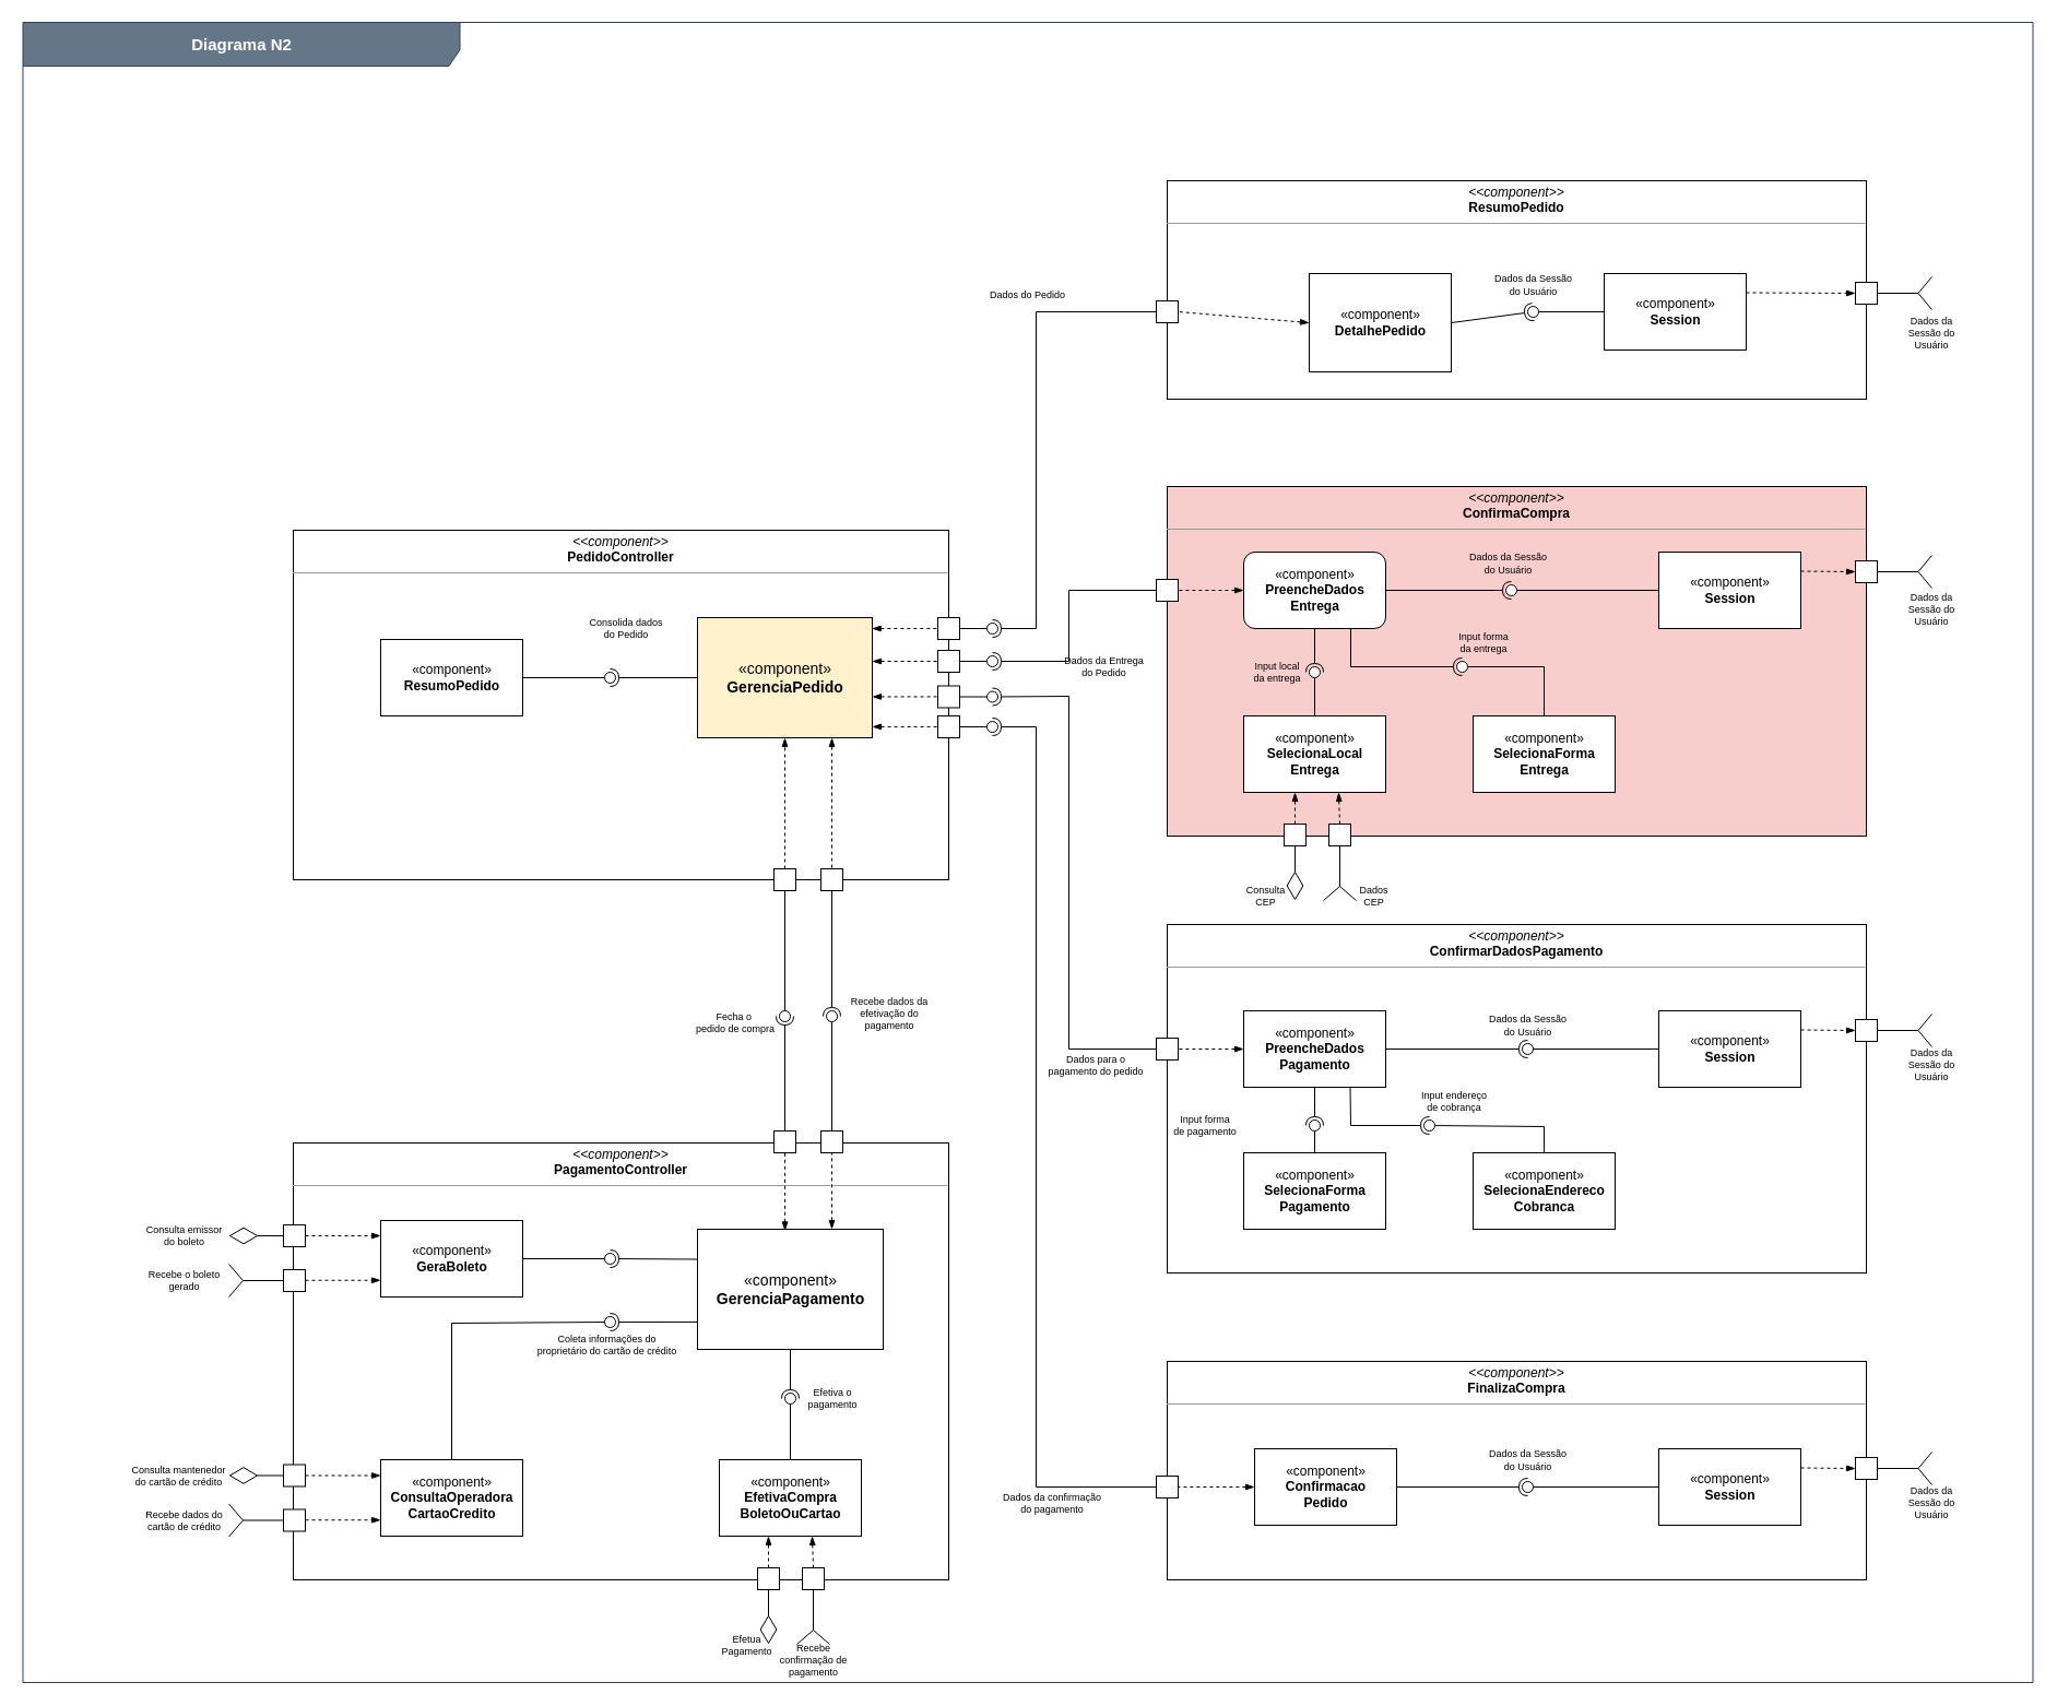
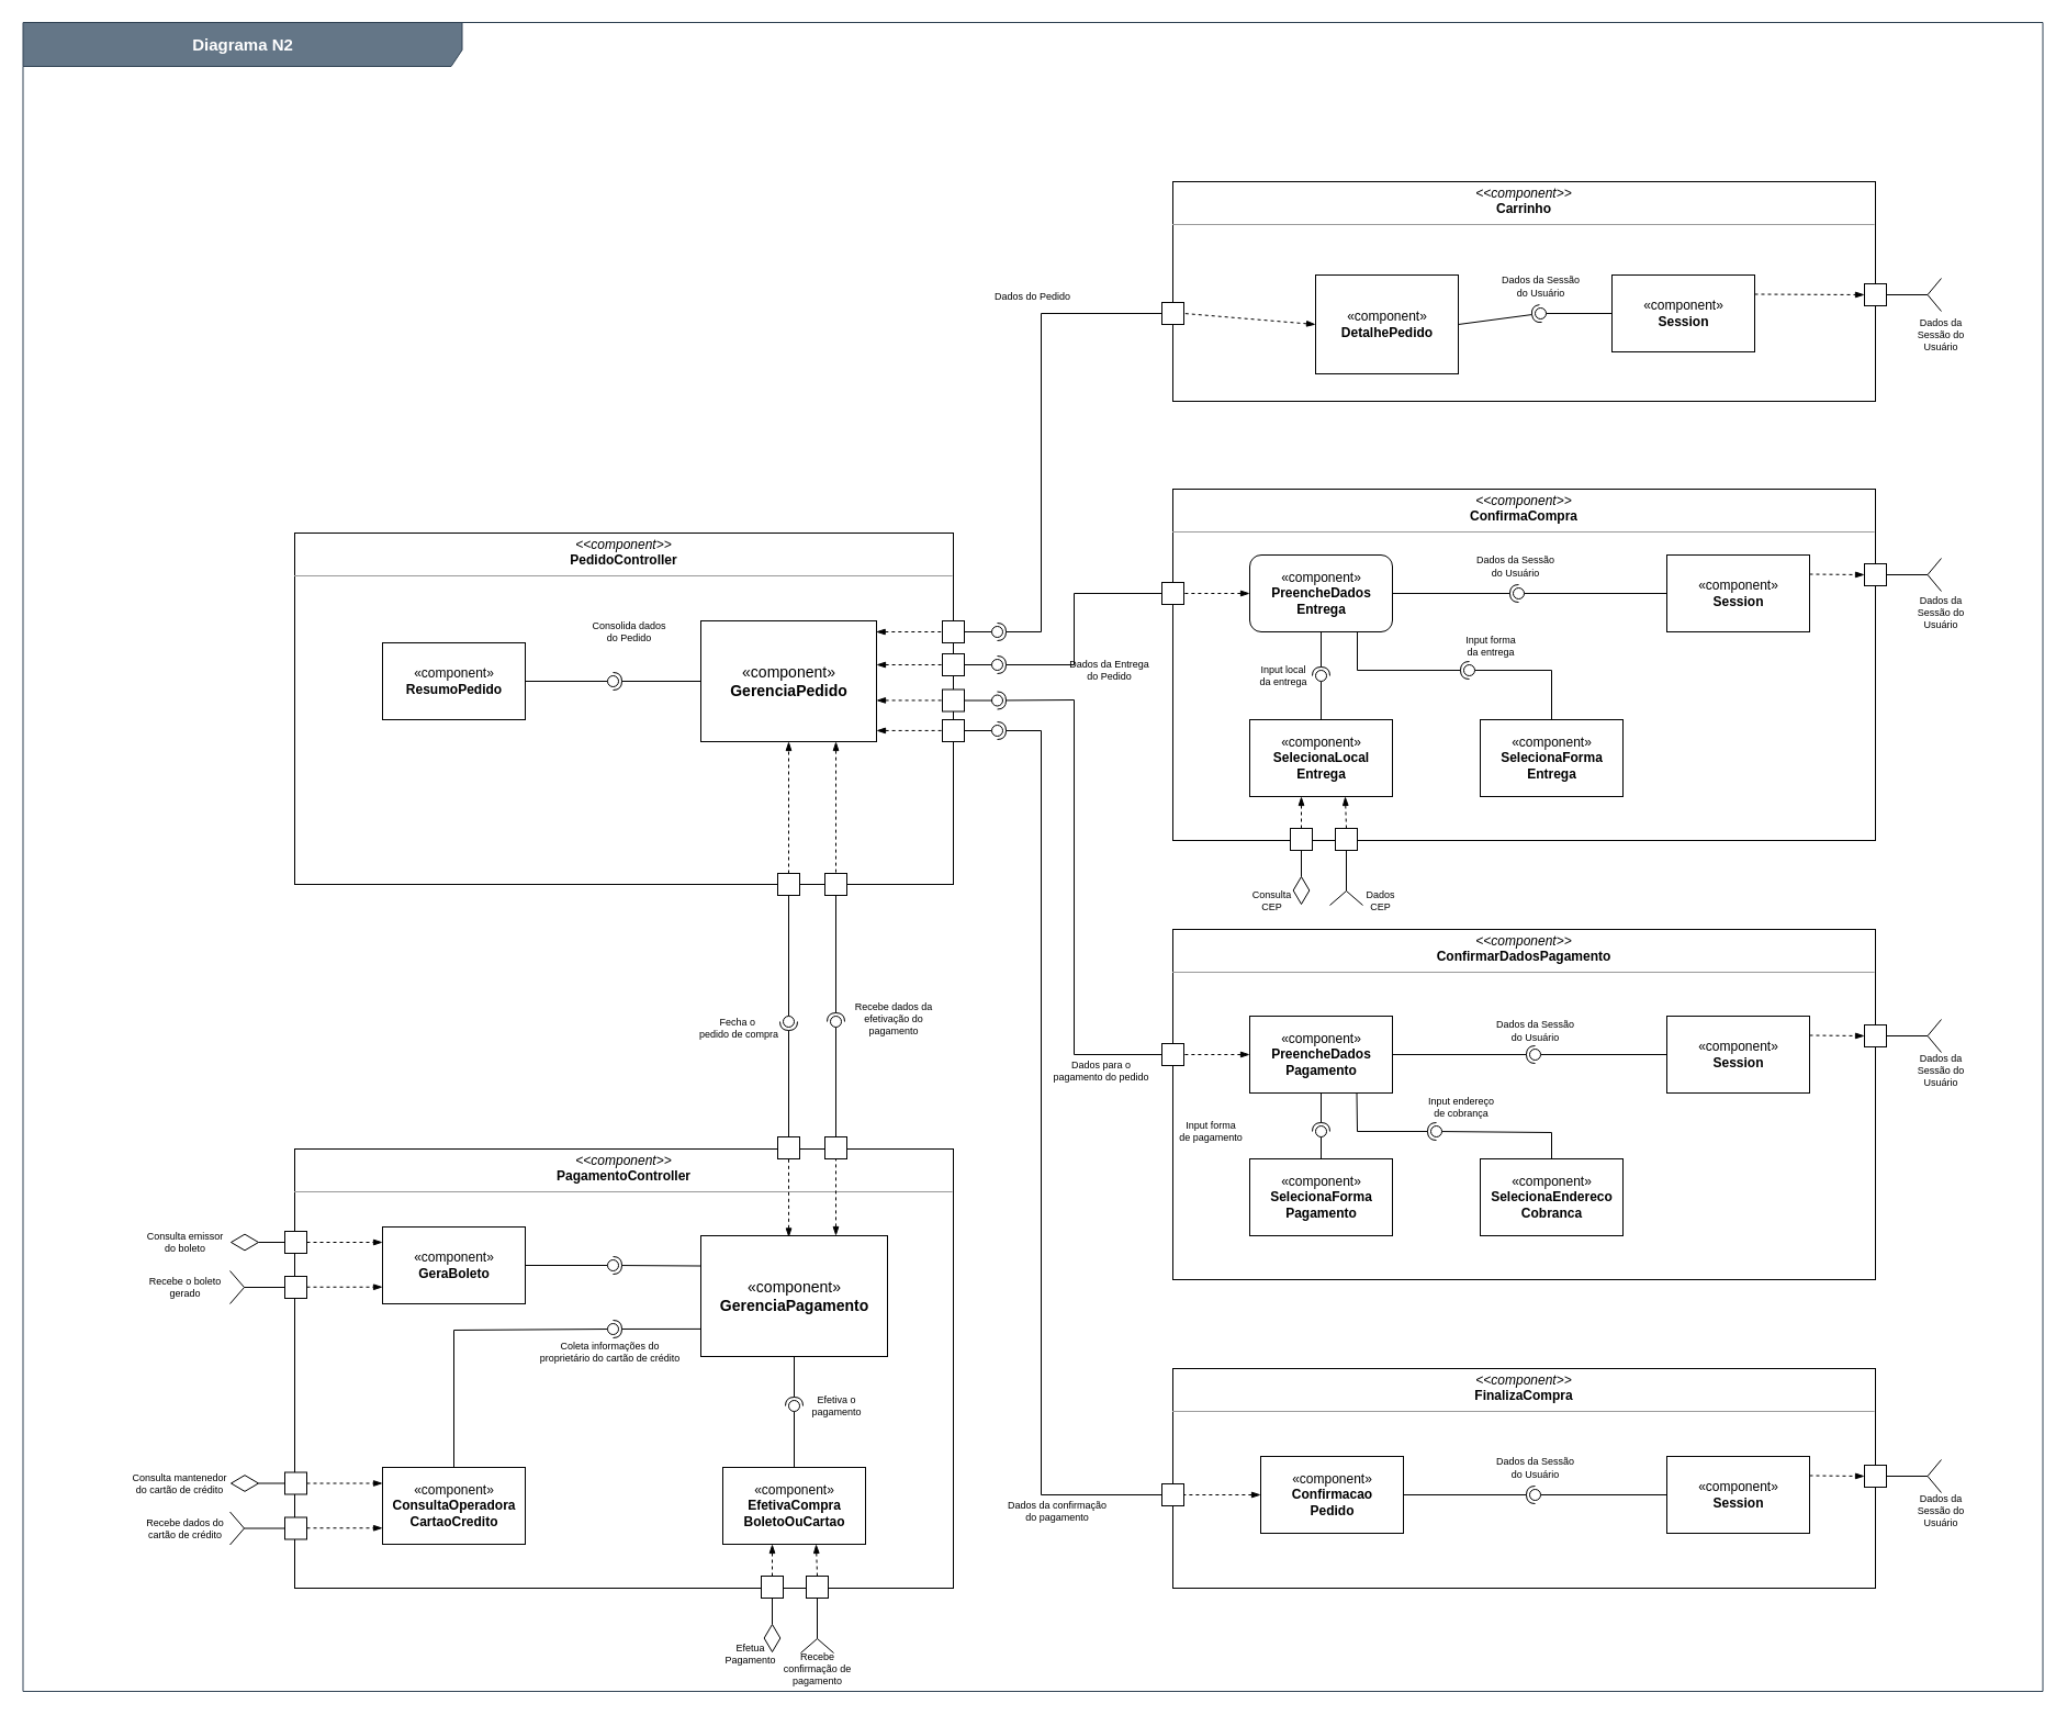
- <mxCell id="4" value="&lt;p style=&quot;margin: 0px ; margin-top: 4px ; text-align: center&quot;&gt;&lt;i&gt;&amp;lt;&amp;lt;component&amp;gt;&amp;gt;&lt;/i&gt;&lt;br&gt;&lt;b&gt;ResumoPedido&lt;/b&gt;&lt;/p&gt;&lt;hr size=&quot;1&quot;&gt;&lt;p style=&quot;margin: 0px ; margin-left: 4px&quot;&gt;&lt;/p&gt;&lt;p style=&quot;margin: 0px ; margin-left: 4px&quot;&gt;&lt;br&gt;&lt;/p&gt;" style="verticalAlign=top;align=left;overflow=fill;fontSize=12;fontFamily=Helvetica;html=1;" parent="1" vertex="1"><mxGeometry x="1068" y="165" width="640" height="200" as="geometry" /></mxCell>
+ <mxCell id="4" value="&lt;p style=&quot;margin: 0px ; margin-top: 4px ; text-align: center&quot;&gt;&lt;i&gt;&amp;lt;&amp;lt;component&amp;gt;&amp;gt;&lt;/i&gt;&lt;br&gt;&lt;b&gt;Carrinho&lt;/b&gt;&lt;/p&gt;&lt;hr size=&quot;1&quot;&gt;&lt;p style=&quot;margin: 0px ; margin-left: 4px&quot;&gt;&lt;/p&gt;&lt;p style=&quot;margin: 0px ; margin-left: 4px&quot;&gt;&lt;br&gt;&lt;/p&gt;" style="verticalAlign=top;align=left;overflow=fill;fontSize=12;fontFamily=Helvetica;html=1;" parent="1" vertex="1"><mxGeometry x="1068" y="165" width="640" height="200" as="geometry" /></mxCell>
- <mxCell id="5" value="&lt;p style=&quot;margin: 0px ; margin-top: 4px ; text-align: center&quot;&gt;&lt;i&gt;&amp;lt;&amp;lt;component&amp;gt;&amp;gt;&lt;/i&gt;&lt;br&gt;&lt;b&gt;ConfirmaCompra&lt;/b&gt;&lt;/p&gt;&lt;hr size=&quot;1&quot;&gt;&lt;p style=&quot;margin: 0px ; margin-left: 4px&quot;&gt;&lt;/p&gt;&lt;p style=&quot;margin: 0px ; margin-left: 4px&quot;&gt;&lt;br&gt;&lt;/p&gt;" style="verticalAlign=top;align=left;overflow=fill;fontSize=12;fontFamily=Helvetica;html=1;fillColor=#f8cecc;" parent="1" vertex="1"><mxGeometry x="1068" y="445" width="640" height="320" as="geometry" /></mxCell>
+ <mxCell id="5" value="&lt;p style=&quot;margin: 0px ; margin-top: 4px ; text-align: center&quot;&gt;&lt;i&gt;&amp;lt;&amp;lt;component&amp;gt;&amp;gt;&lt;/i&gt;&lt;br&gt;&lt;b&gt;ConfirmaCompra&lt;/b&gt;&lt;/p&gt;&lt;hr size=&quot;1&quot;&gt;&lt;p style=&quot;margin: 0px ; margin-left: 4px&quot;&gt;&lt;/p&gt;&lt;p style=&quot;margin: 0px ; margin-left: 4px&quot;&gt;&lt;br&gt;&lt;/p&gt;" style="verticalAlign=top;align=left;overflow=fill;fontSize=12;fontFamily=Helvetica;html=1;" parent="1" vertex="1"><mxGeometry x="1068" y="445" width="640" height="320" as="geometry" /></mxCell>
- <mxCell id="19" value="«component»&lt;br style=&quot;font-size: 14px;&quot;&gt;&lt;b style=&quot;font-size: 14px;&quot;&gt;GerenciaPedido&lt;/b&gt;" style="html=1;dropTarget=0;fontSize=14;fillColor=#fff2cc;" parent="1" vertex="1"><mxGeometry x="638" y="565" width="160" height="110" as="geometry" /></mxCell>
+ <mxCell id="19" value="«component»&lt;br style=&quot;font-size: 14px;&quot;&gt;&lt;b style=&quot;font-size: 14px;&quot;&gt;GerenciaPedido&lt;/b&gt;" style="html=1;dropTarget=0;fontSize=14;" parent="1" vertex="1"><mxGeometry x="638" y="565" width="160" height="110" as="geometry" /></mxCell>
